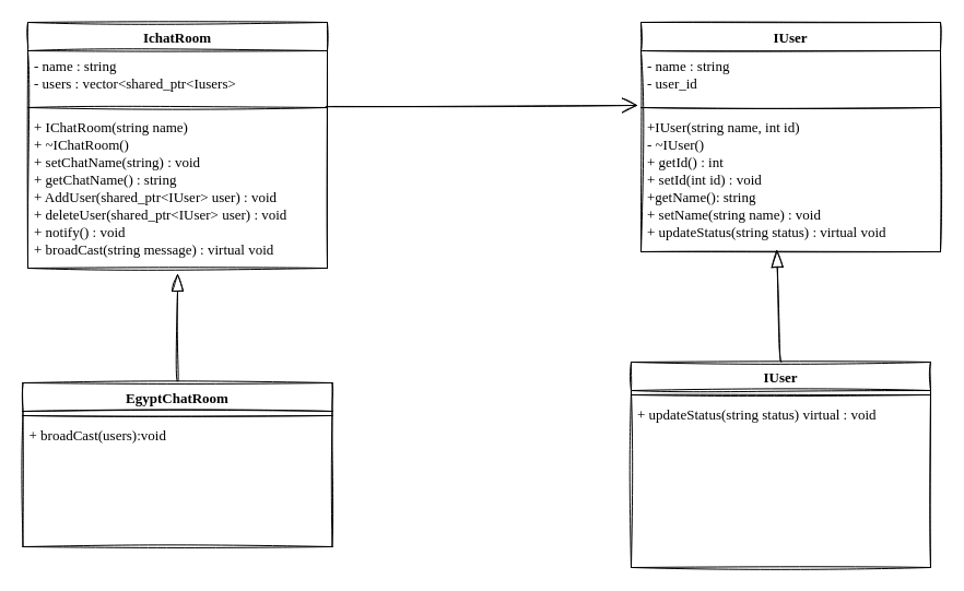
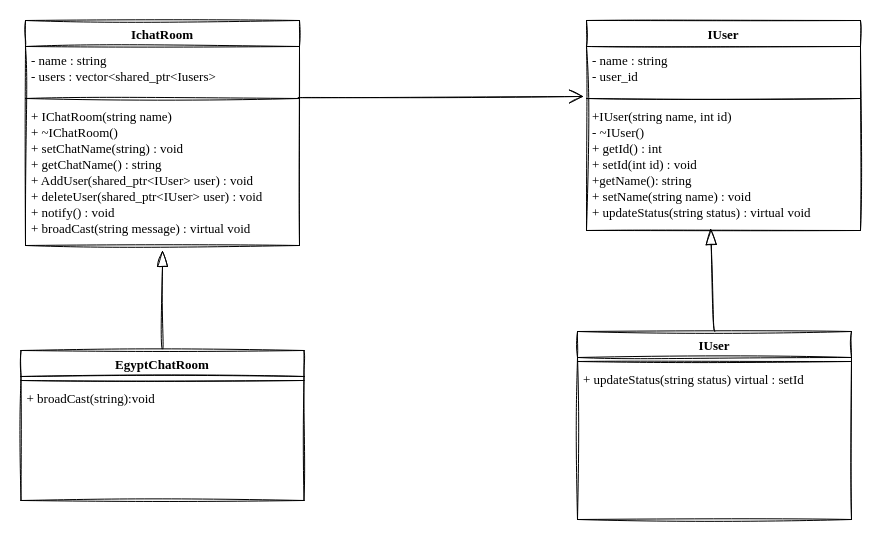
- <mxCell id="17" value="+ updateStatus(string status) virtual : void&#10;" style="text;strokeColor=none;fillColor=none;align=left;verticalAlign=top;spacingLeft=4;spacingRight=4;overflow=hidden;rotatable=0;points=[[0,0.5],[1,0.5]];portConstraint=eastwest;sketch=1;hachureGap=4;fontFamily=Tahoma;fontSize=13;" parent="15" vertex="1"><mxGeometry y="34" width="274" height="154" as="geometry" /></mxCell>
+ <mxCell id="17" value="+ updateStatus(string status) virtual : setId&#10;" style="text;strokeColor=none;fillColor=none;align=left;verticalAlign=top;spacingLeft=4;spacingRight=4;overflow=hidden;rotatable=0;points=[[0,0.5],[1,0.5]];portConstraint=eastwest;sketch=1;hachureGap=4;fontFamily=Tahoma;fontSize=13;" parent="15" vertex="1"><mxGeometry y="34" width="274" height="154" as="geometry" /></mxCell>
- <mxCell id="9" value="+ broadCast(users):void&#10;" style="text;strokeColor=none;fillColor=none;align=left;verticalAlign=top;spacingLeft=4;spacingRight=4;overflow=hidden;rotatable=0;points=[[0,0.5],[1,0.5]];portConstraint=eastwest;sketch=1;hachureGap=4;fontFamily=Tahoma;fontSize=13;" parent="7" vertex="1"><mxGeometry y="34" width="283" height="116" as="geometry" /></mxCell>
+ <mxCell id="9" value="+ broadCast(string):void&#10;" style="text;strokeColor=none;fillColor=none;align=left;verticalAlign=top;spacingLeft=4;spacingRight=4;overflow=hidden;rotatable=0;points=[[0,0.5],[1,0.5]];portConstraint=eastwest;sketch=1;hachureGap=4;fontFamily=Tahoma;fontSize=13;" parent="7" vertex="1"><mxGeometry y="34" width="283" height="116" as="geometry" /></mxCell>
